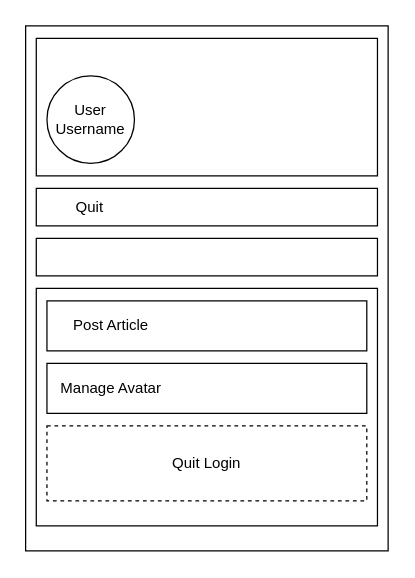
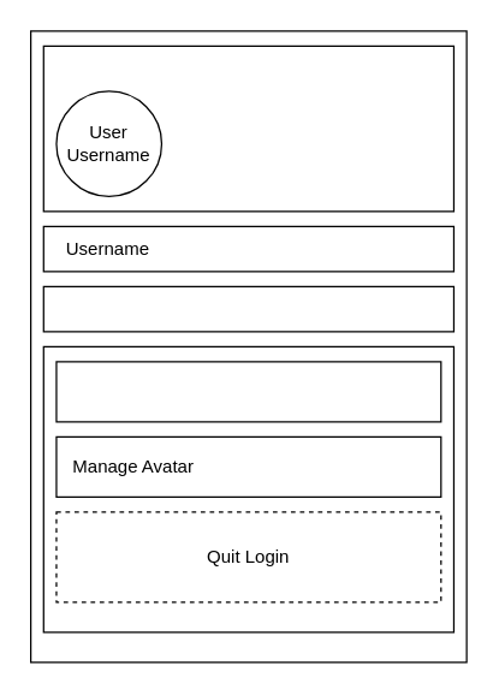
- <mxCell id="7" value="Quit" style="text;html=1;strokeColor=none;fillColor=none;align=center;verticalAlign=middle;whiteSpace=wrap;rounded=0;movable=1;resizable=1;rotatable=1;deletable=1;editable=1;connectable=1;" parent="2" vertex="1"><mxGeometry x="25.588" y="130" width="51.176" height="30" as="geometry" /></mxCell>
+ <mxCell id="7" value="Username" style="text;html=1;strokeColor=none;fillColor=none;align=center;verticalAlign=middle;whiteSpace=wrap;rounded=0;movable=1;resizable=1;rotatable=1;deletable=1;editable=1;connectable=1;" parent="2" vertex="1"><mxGeometry x="25.588" y="130" width="51.176" height="30" as="geometry" /></mxCell>
- <mxCell id="11" value="Post Article" style="text;html=1;strokeColor=none;fillColor=none;align=center;verticalAlign=middle;whiteSpace=wrap;rounded=0;movable=1;resizable=1;rotatable=1;deletable=1;editable=1;connectable=1;" parent="2" vertex="1"><mxGeometry x="25.588" y="225" width="85.294" height="30" as="geometry" /></mxCell>
